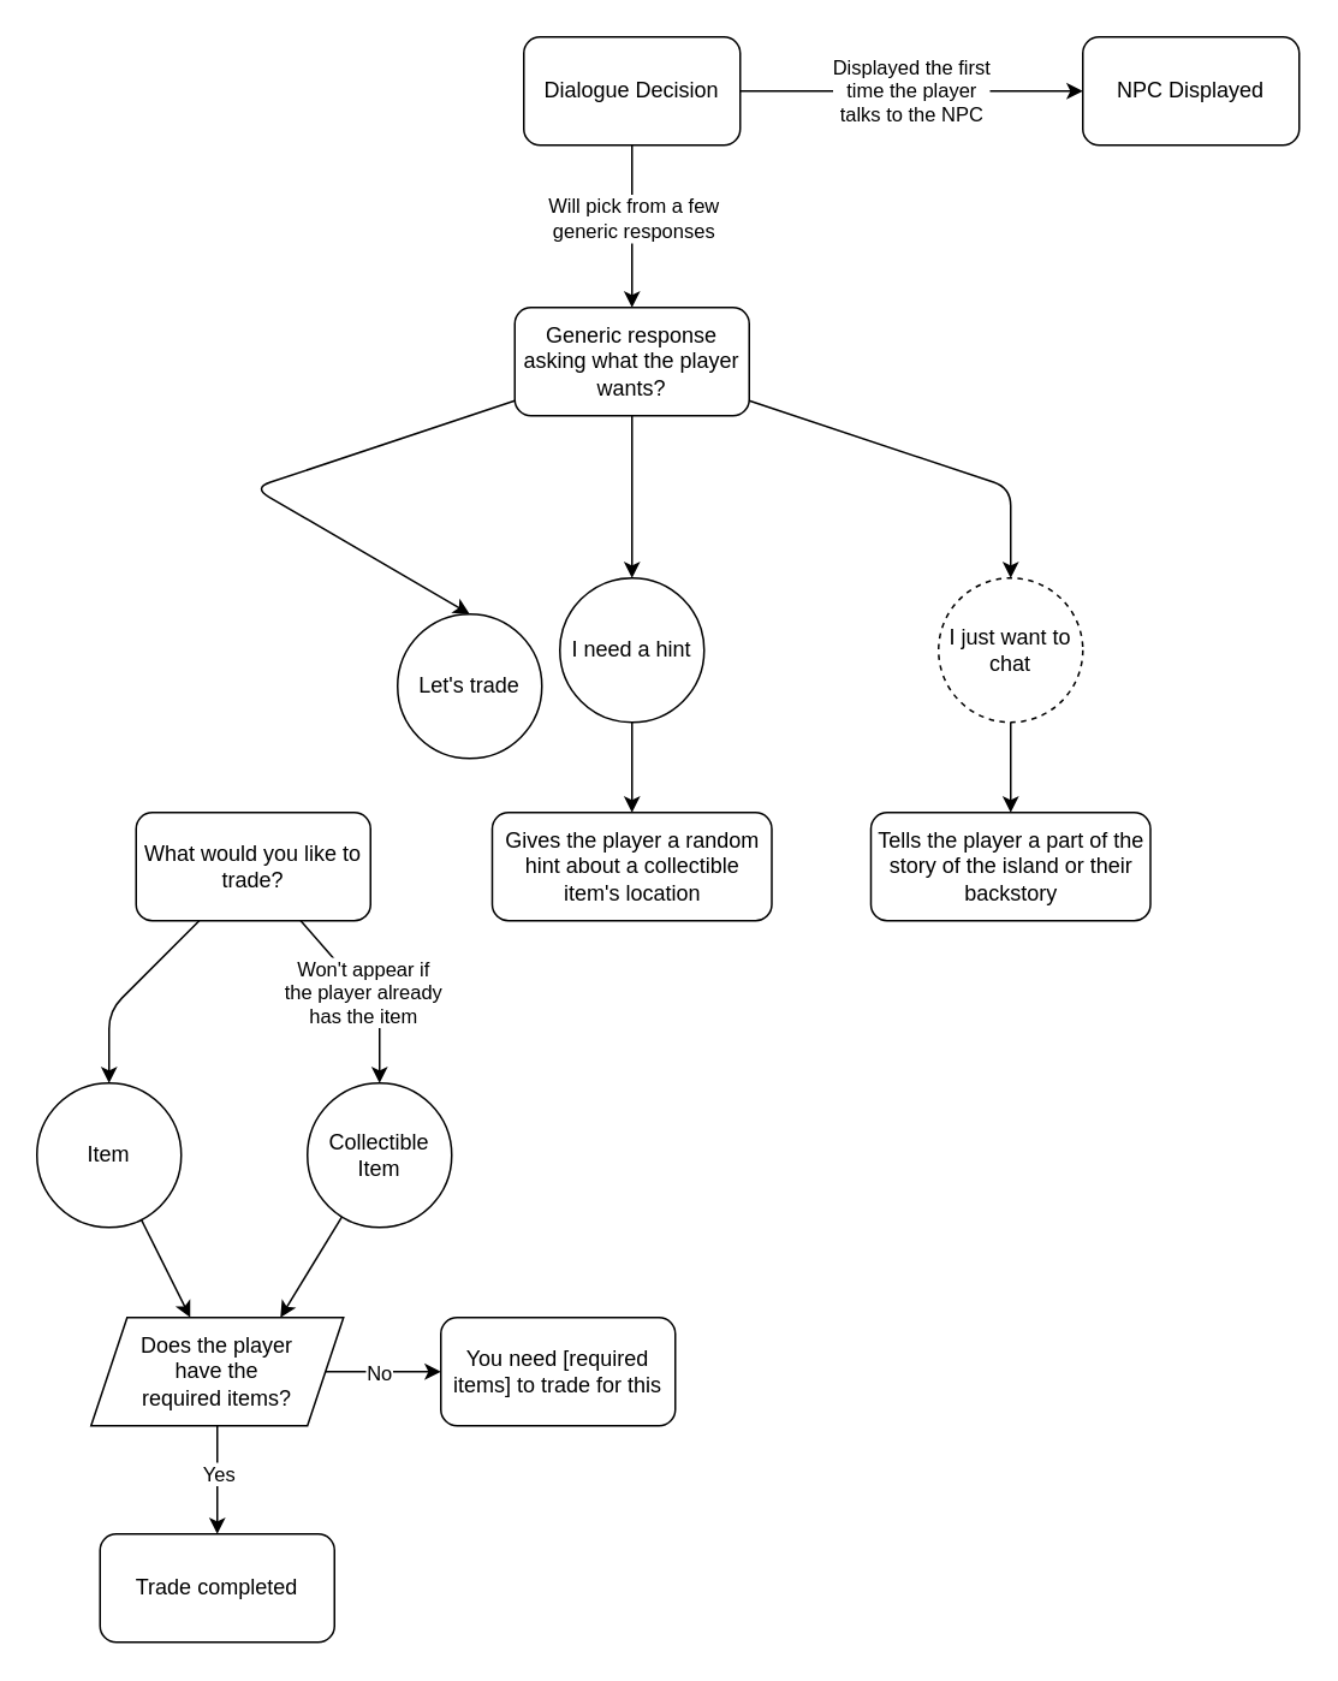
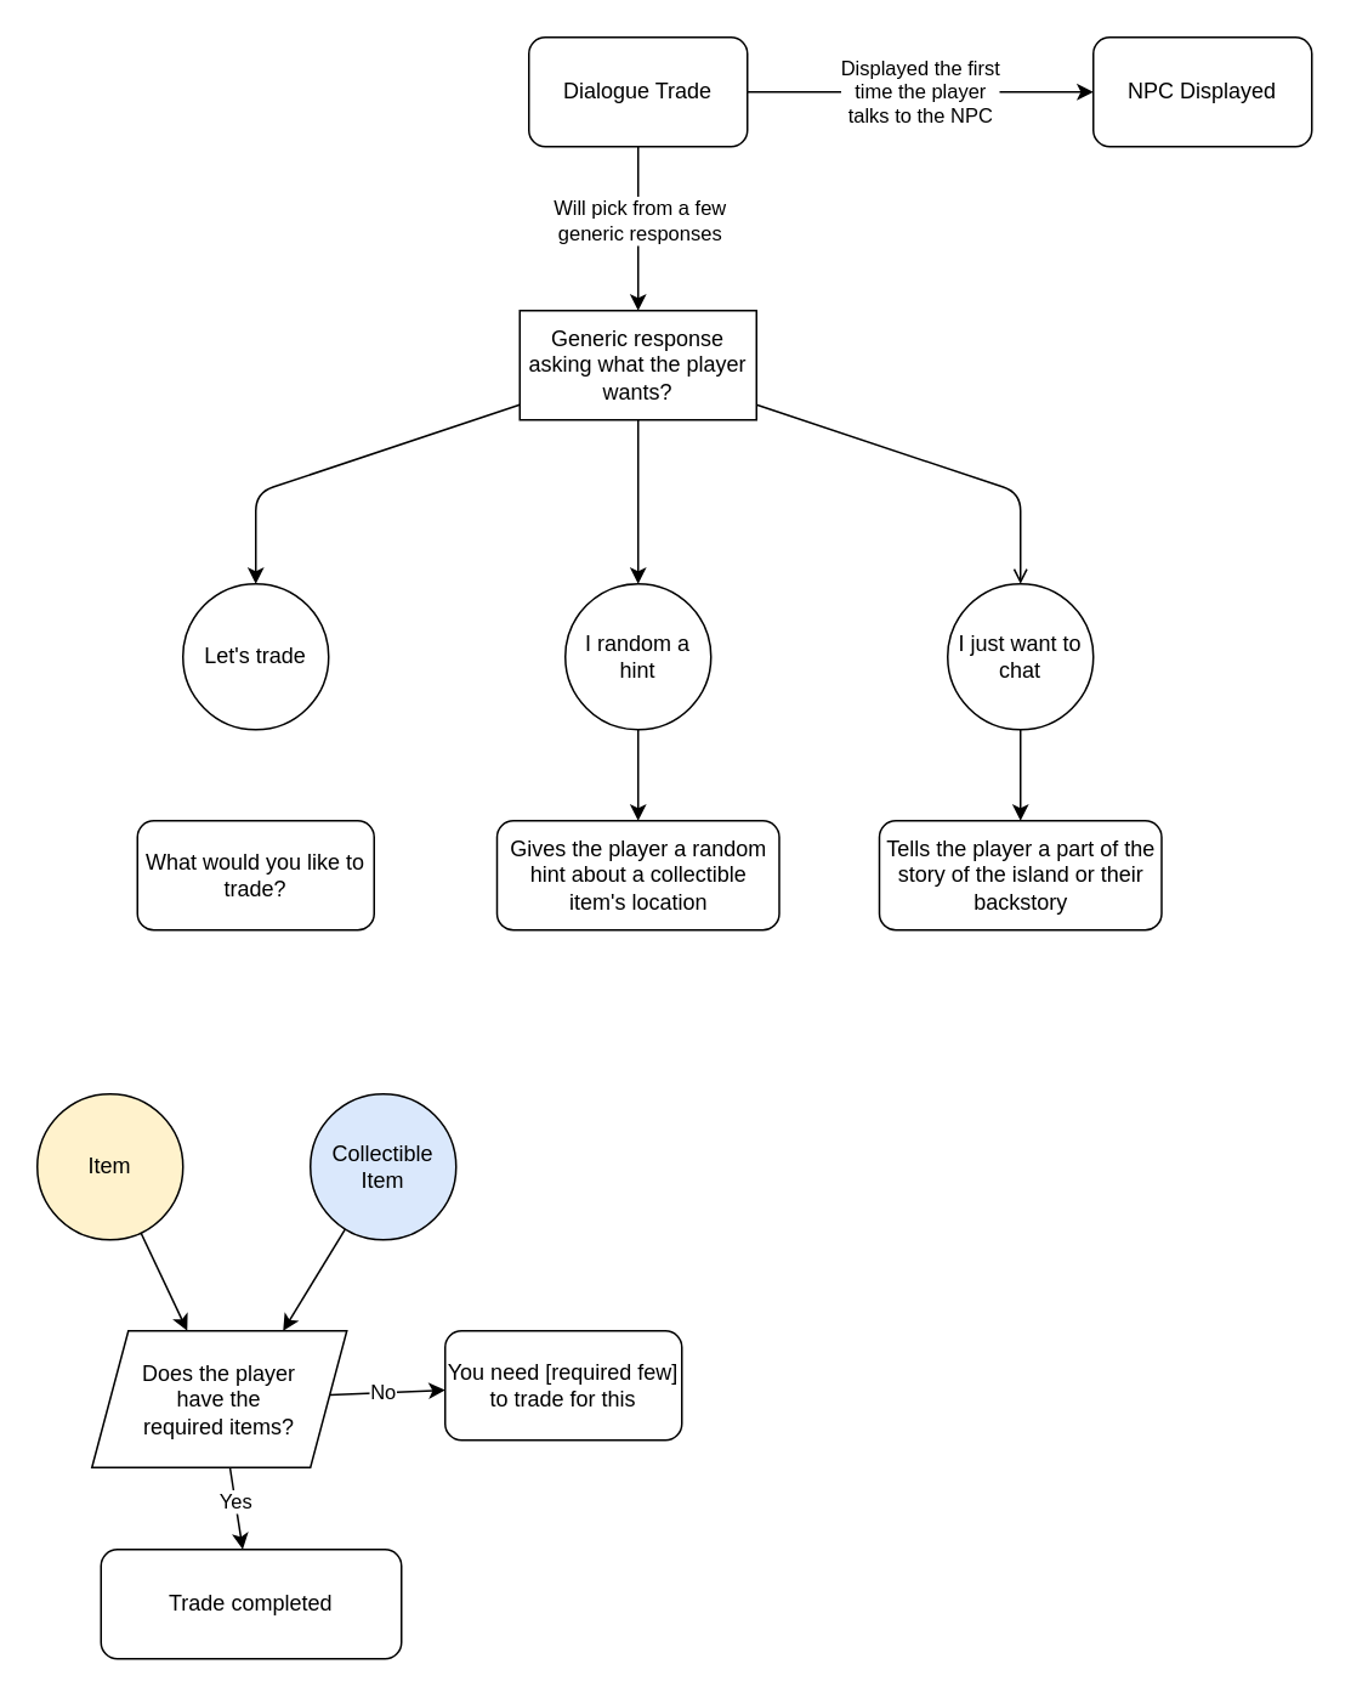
- <mxCell id="5" value="Dialogue Decision" style="rounded=1;whiteSpace=wrap;html=1;" parent="1" vertex="1"><mxGeometry x="290" y="20" width="120" height="60" as="geometry" /></mxCell>
+ <mxCell id="5" value="Dialogue Trade" style="rounded=1;whiteSpace=wrap;html=1;" parent="1" vertex="1"><mxGeometry x="290" y="20" width="120" height="60" as="geometry" /></mxCell>
- <mxCell id="10" value="Generic response asking what the player wants?" style="rounded=1;whiteSpace=wrap;html=1;" parent="1" vertex="1"><mxGeometry x="285" y="170" width="130" height="60" as="geometry" /></mxCell>
+ <mxCell id="10" value="Generic response asking what the player wants?" style="whiteSpace=wrap;html=1;rounded=0;" parent="1" vertex="1"><mxGeometry x="285" y="170" width="130" height="60" as="geometry" /></mxCell>
- <mxCell id="8" style="edgeStyle=none;html=1;entryX=0.5;entryY=0;entryDx=0;entryDy=0;" edge="1" parent="1" source="10" target="15"><mxGeometry relative="1" as="geometry"><Array as="points"><mxPoint x="560" y="270" /></Array></mxGeometry></mxCell>
+ <mxCell id="8" style="edgeStyle=none;html=1;entryX=0.5;entryY=0;entryDx=0;entryDy=0;endArrow=open;" edge="1" parent="1" source="10" target="15"><mxGeometry relative="1" as="geometry"><Array as="points"><mxPoint x="560" y="270" /></Array></mxGeometry></mxCell>
- <mxCell id="12" value="I need a hint" style="ellipse;whiteSpace=wrap;html=1;aspect=fixed;" parent="1" vertex="1"><mxGeometry x="310" y="320" width="80" height="80" as="geometry" /></mxCell>
+ <mxCell id="12" value="I random a hint" style="ellipse;whiteSpace=wrap;html=1;aspect=fixed;" parent="1" vertex="1"><mxGeometry x="310" y="320" width="80" height="80" as="geometry" /></mxCell>
- <mxCell id="15" value="I just want to chat" style="ellipse;whiteSpace=wrap;html=1;aspect=fixed;dashed=1;" parent="1" vertex="1"><mxGeometry x="520" y="320" width="80" height="80" as="geometry" /></mxCell>
+ <mxCell id="15" value="I just want to chat" style="ellipse;whiteSpace=wrap;html=1;aspect=fixed;" parent="1" vertex="1"><mxGeometry x="520" y="320" width="80" height="80" as="geometry" /></mxCell>
- <mxCell id="13" value="Let's trade" style="ellipse;whiteSpace=wrap;html=1;aspect=fixed;" parent="1" vertex="1"><mxGeometry x="220" y="340" width="80" height="80" as="geometry" /></mxCell>
+ <mxCell id="13" value="Let's trade" style="ellipse;whiteSpace=wrap;html=1;aspect=fixed;" parent="1" vertex="1"><mxGeometry x="100" y="320" width="80" height="80" as="geometry" /></mxCell>
- <mxCell id="17" value="Won't appear if&lt;br&gt;the player already&lt;br&gt;has the item" style="edgeStyle=none;html=1;entryX=0.5;entryY=0;entryDx=0;entryDy=0;" edge="1" parent="1" source="18" target="22"><mxGeometry relative="1" as="geometry"><Array as="points"><mxPoint x="210" y="560" /></Array></mxGeometry></mxCell>
- <mxCell id="16" style="edgeStyle=none;html=1;entryX=0.5;entryY=0;entryDx=0;entryDy=0;" edge="1" parent="1" source="18" target="20"><mxGeometry relative="1" as="geometry"><Array as="points"><mxPoint x="60" y="560" /></Array></mxGeometry></mxCell>
- <mxCell id="20" value="Item" style="ellipse;whiteSpace=wrap;html=1;aspect=fixed;" vertex="1" parent="1"><mxGeometry x="20" y="600" width="80" height="80" as="geometry" /></mxCell>
+ <mxCell id="20" value="Item" style="ellipse;whiteSpace=wrap;html=1;aspect=fixed;fillColor=#fff2cc;" vertex="1" parent="1"><mxGeometry x="20" y="600" width="80" height="80" as="geometry" /></mxCell>
- <mxCell id="22" value="Collectible Item" style="ellipse;whiteSpace=wrap;html=1;aspect=fixed;" vertex="1" parent="1"><mxGeometry x="170" y="600" width="80" height="80" as="geometry" /></mxCell>
+ <mxCell id="22" value="Collectible Item" style="ellipse;whiteSpace=wrap;html=1;aspect=fixed;fillColor=#dae8fc;" vertex="1" parent="1"><mxGeometry x="170" y="600" width="80" height="80" as="geometry" /></mxCell>
- <mxCell id="27" value="Does the player&lt;br&gt;have the&lt;br&gt;required items?" style="shape=parallelogram;perimeter=parallelogramPerimeter;whiteSpace=wrap;html=1;fixedSize=1;" vertex="1" parent="1"><mxGeometry x="50" y="730" width="140" height="60" as="geometry" /></mxCell>
+ <mxCell id="27" value="Does the player&lt;br&gt;have the&lt;br&gt;required items?" style="shape=parallelogram;perimeter=parallelogramPerimeter;whiteSpace=wrap;html=1;fixedSize=1;" vertex="1" parent="1"><mxGeometry x="50" y="730" width="140" height="75" as="geometry" /></mxCell>
- <mxCell id="28" value="You need [required items] to trade for this" style="rounded=1;whiteSpace=wrap;html=1;" vertex="1" parent="1"><mxGeometry x="244" y="730" width="130" height="60" as="geometry" /></mxCell>
+ <mxCell id="28" value="You need [required few] to trade for this" style="rounded=1;whiteSpace=wrap;html=1;" vertex="1" parent="1"><mxGeometry x="244" y="730" width="130" height="60" as="geometry" /></mxCell>
- <mxCell id="29" value="Trade completed" style="rounded=1;whiteSpace=wrap;html=1;" vertex="1" parent="1"><mxGeometry x="55" y="850" width="130" height="60" as="geometry" /></mxCell>
+ <mxCell id="29" value="Trade completed" style="rounded=1;whiteSpace=wrap;html=1;" vertex="1" parent="1"><mxGeometry x="55" y="850" width="165" height="60" as="geometry" /></mxCell>
